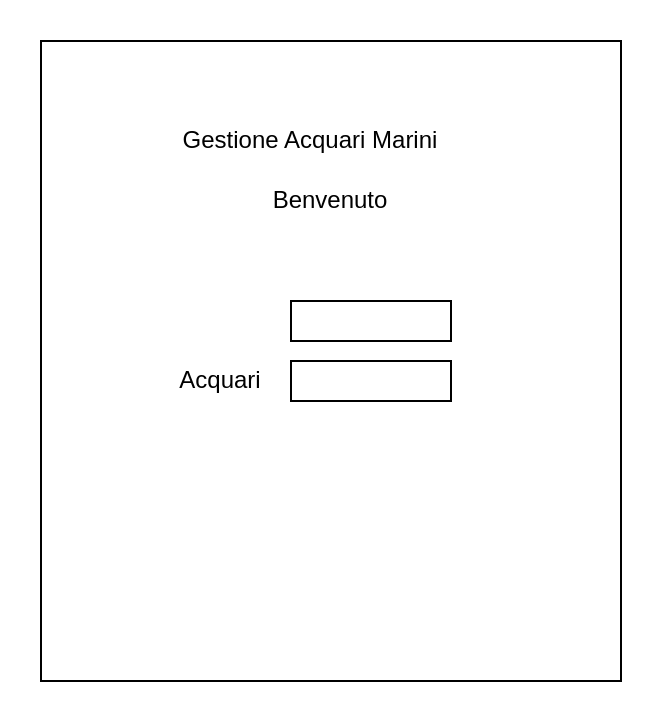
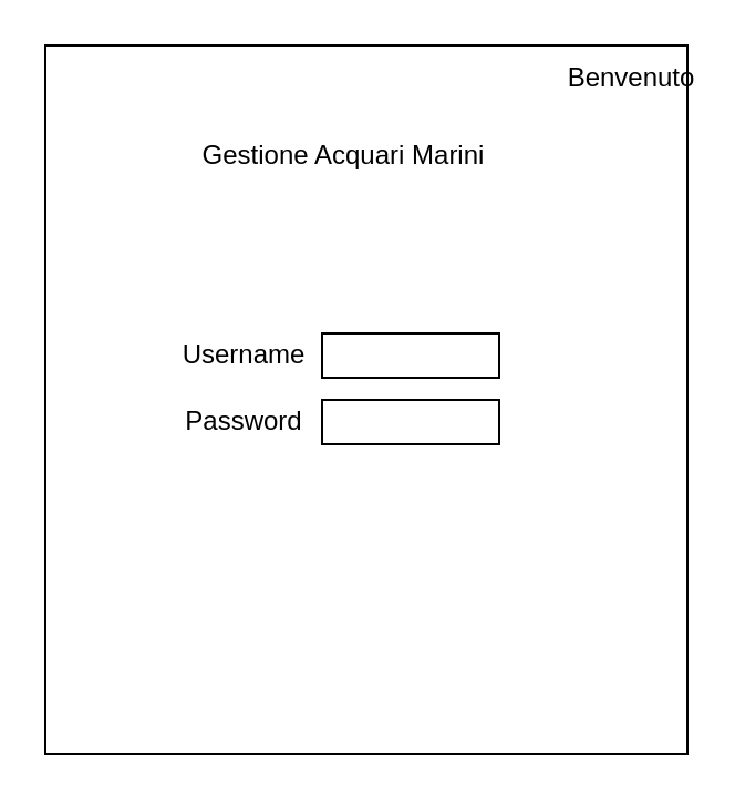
- <mxCell id="3" value="Benvenuto" style="text;html=1;strokeColor=none;fillColor=none;align=center;verticalAlign=middle;whiteSpace=wrap;rounded=0;" vertex="1" parent="1"><mxGeometry x="145" y="90" width="40" height="20" as="geometry" /></mxCell>
+ <mxCell id="3" value="Benvenuto" style="text;html=1;strokeColor=none;fillColor=none;align=center;verticalAlign=middle;whiteSpace=wrap;rounded=0;" vertex="1" parent="1"><mxGeometry x="265" y="25" width="40" height="20" as="geometry" /></mxCell>
+ <mxCell id="6" value="Username" style="text;html=1;strokeColor=none;fillColor=none;align=center;verticalAlign=middle;whiteSpace=wrap;rounded=0;" vertex="1" parent="1"><mxGeometry x="90" y="150" width="40" height="20" as="geometry" /></mxCell>
- <mxCell id="7" value="Acquari" style="text;html=1;strokeColor=none;fillColor=none;align=center;verticalAlign=middle;whiteSpace=wrap;rounded=0;" vertex="1" parent="1"><mxGeometry x="90" y="180" width="40" height="20" as="geometry" /></mxCell>
+ <mxCell id="7" value="Password" style="text;html=1;strokeColor=none;fillColor=none;align=center;verticalAlign=middle;whiteSpace=wrap;rounded=0;" vertex="1" parent="1"><mxGeometry x="90" y="180" width="40" height="20" as="geometry" /></mxCell>
